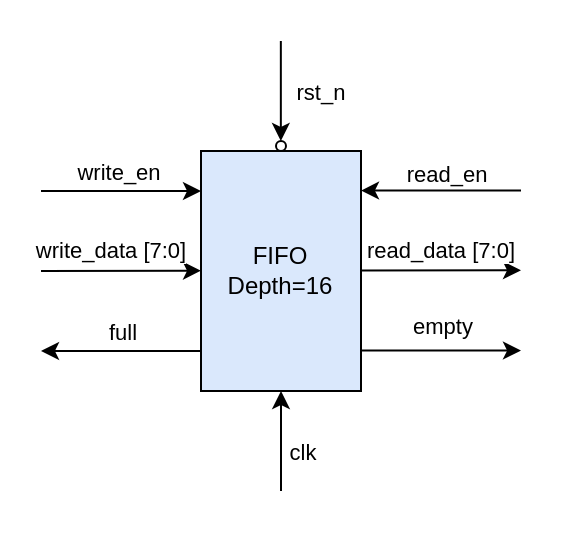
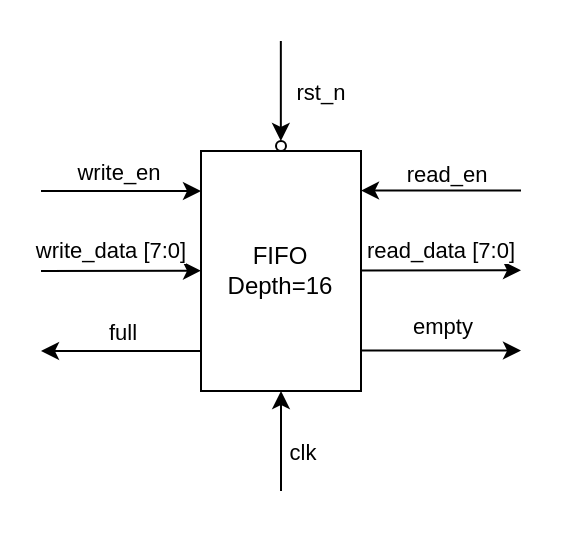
- <mxCell id="3" value="FIFO&lt;div&gt;&lt;span style=&quot;background-color: transparent; color: light-dark(rgb(0, 0, 0), rgb(255, 255, 255));&quot;&gt;Depth=16&lt;/span&gt;&lt;/div&gt;" style="rounded=0;whiteSpace=wrap;html=1;fillColor=#dae8fc;" vertex="1" parent="2"><mxGeometry x="80" y="55" width="80" height="120" as="geometry" /></mxCell>
+ <mxCell id="3" value="FIFO&lt;div&gt;&lt;span style=&quot;background-color: transparent; color: light-dark(rgb(0, 0, 0), rgb(255, 255, 255));&quot;&gt;Depth=16&lt;/span&gt;&lt;/div&gt;" style="rounded=0;whiteSpace=wrap;html=1;" vertex="1" parent="2"><mxGeometry x="80" y="55" width="80" height="120" as="geometry" /></mxCell>
